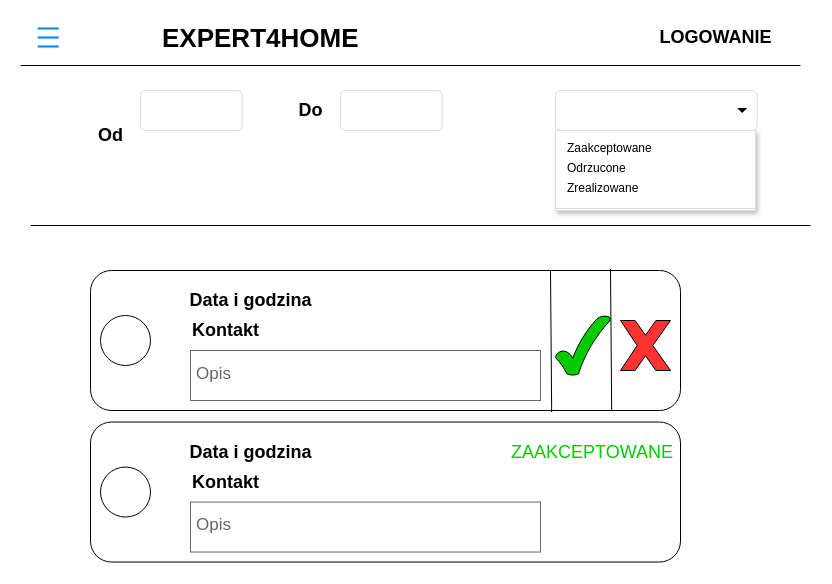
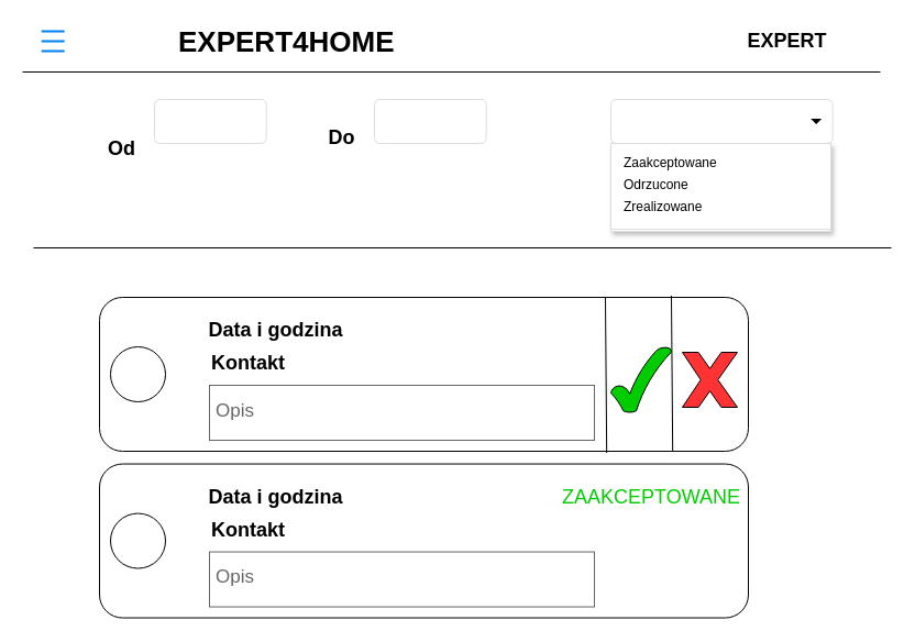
- <mxCell id="4" value="LOGOWANIE" style="text;html=1;align=center;verticalAlign=middle;resizable=0;points=[];autosize=1;fontStyle=1;fontSize=18;" parent="1" vertex="1"><mxGeometry x="650" y="22" width="130" height="30" as="geometry" /></mxCell>
+ <mxCell id="4" value="EXPERT" style="text;html=1;align=center;verticalAlign=middle;resizable=0;points=[];autosize=1;fontStyle=1;fontSize=18;" parent="1" vertex="1"><mxGeometry x="650" y="22" width="130" height="30" as="geometry" /></mxCell>
- <mxCell id="18" value="Do" style="text;html=1;align=center;verticalAlign=middle;resizable=0;points=[];autosize=1;fontStyle=1;fontSize=18;" vertex="1" parent="1"><mxGeometry x="290" y="95" width="40" height="30" as="geometry" /></mxCell>
+ <mxCell id="18" value="Do" style="text;html=1;align=center;verticalAlign=middle;resizable=0;points=[];autosize=1;fontStyle=1;fontSize=18;" vertex="1" parent="1"><mxGeometry x="290" y="110" width="40" height="30" as="geometry" /></mxCell>
